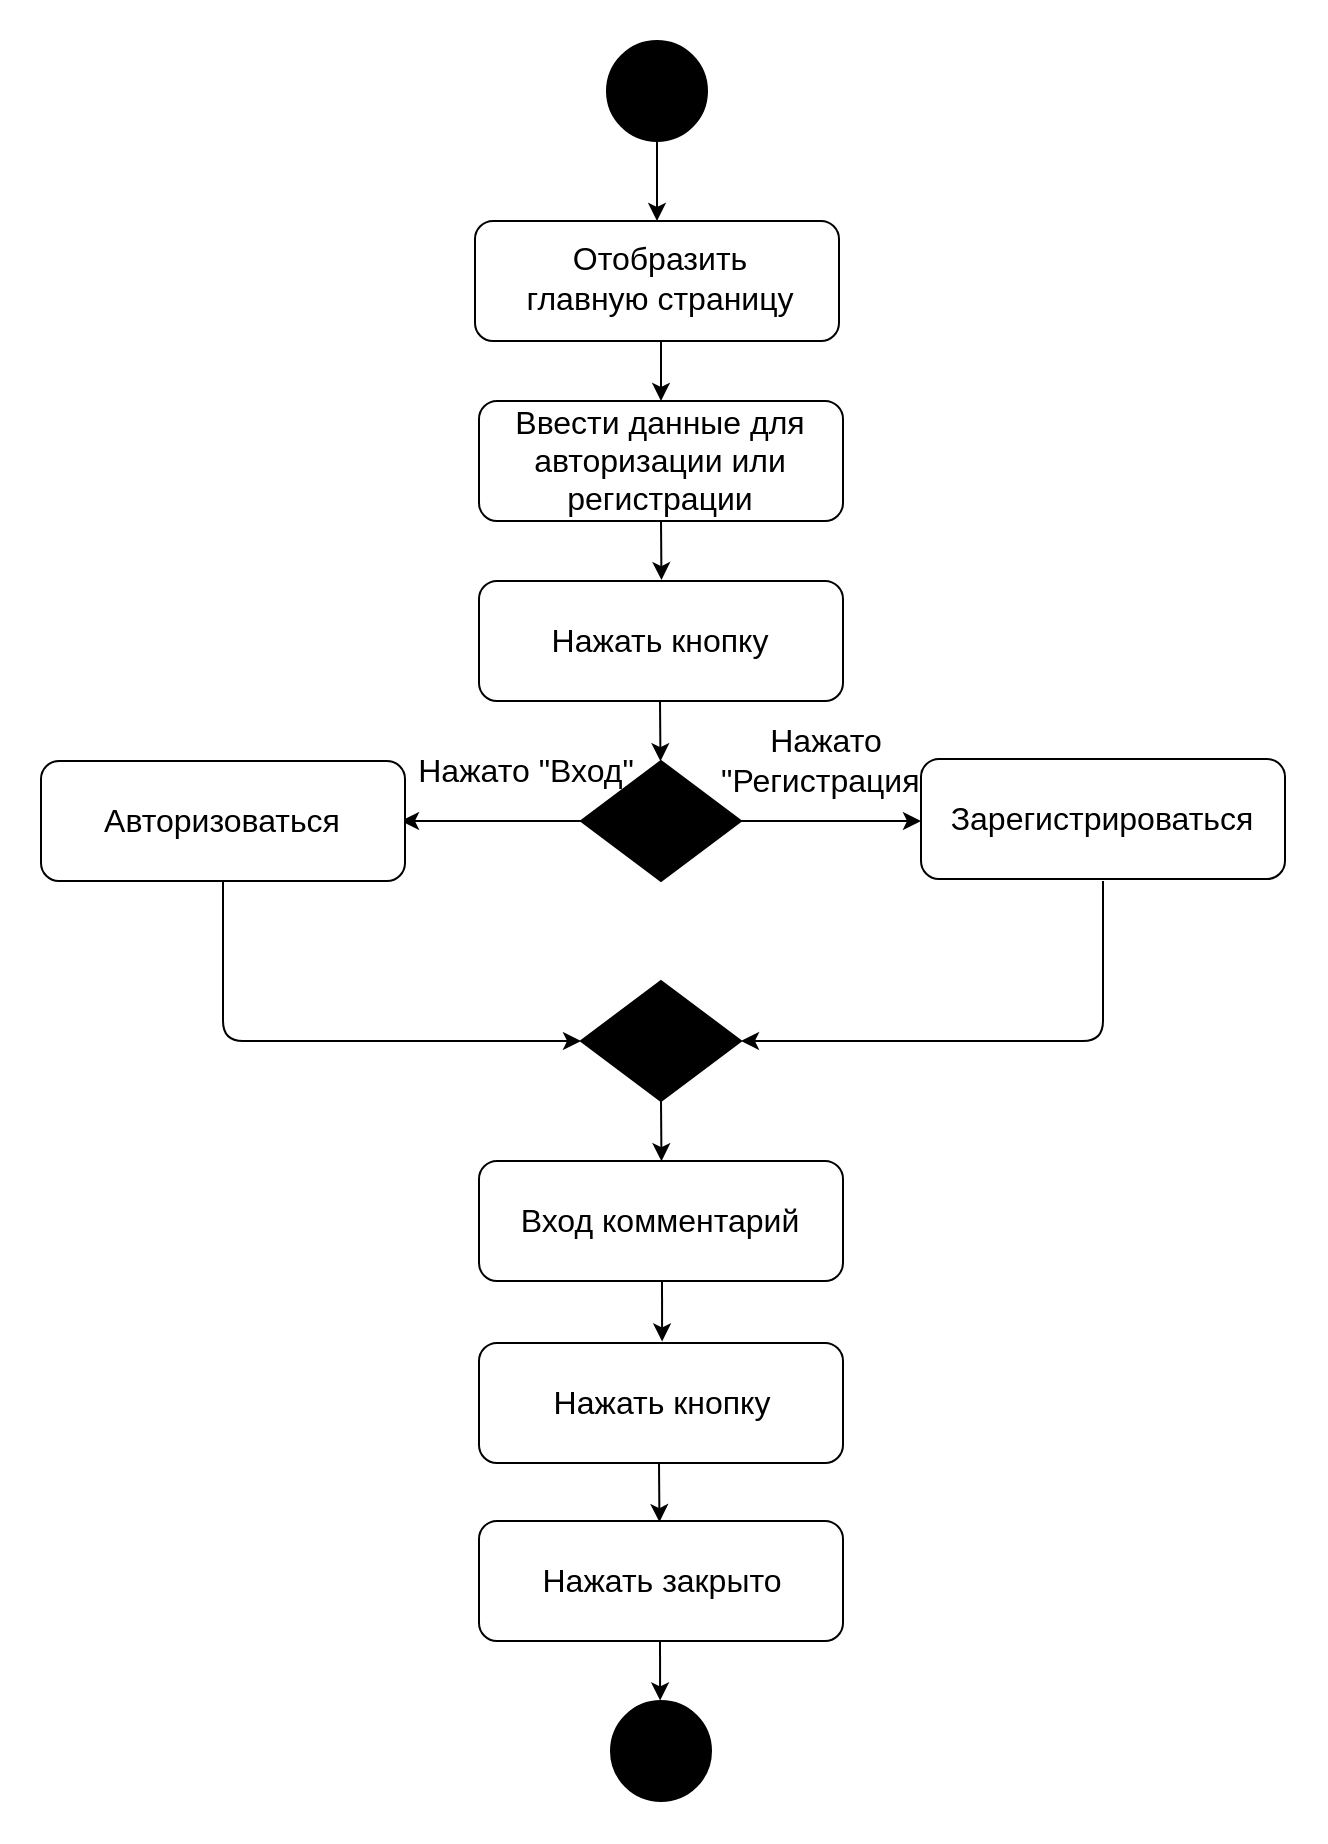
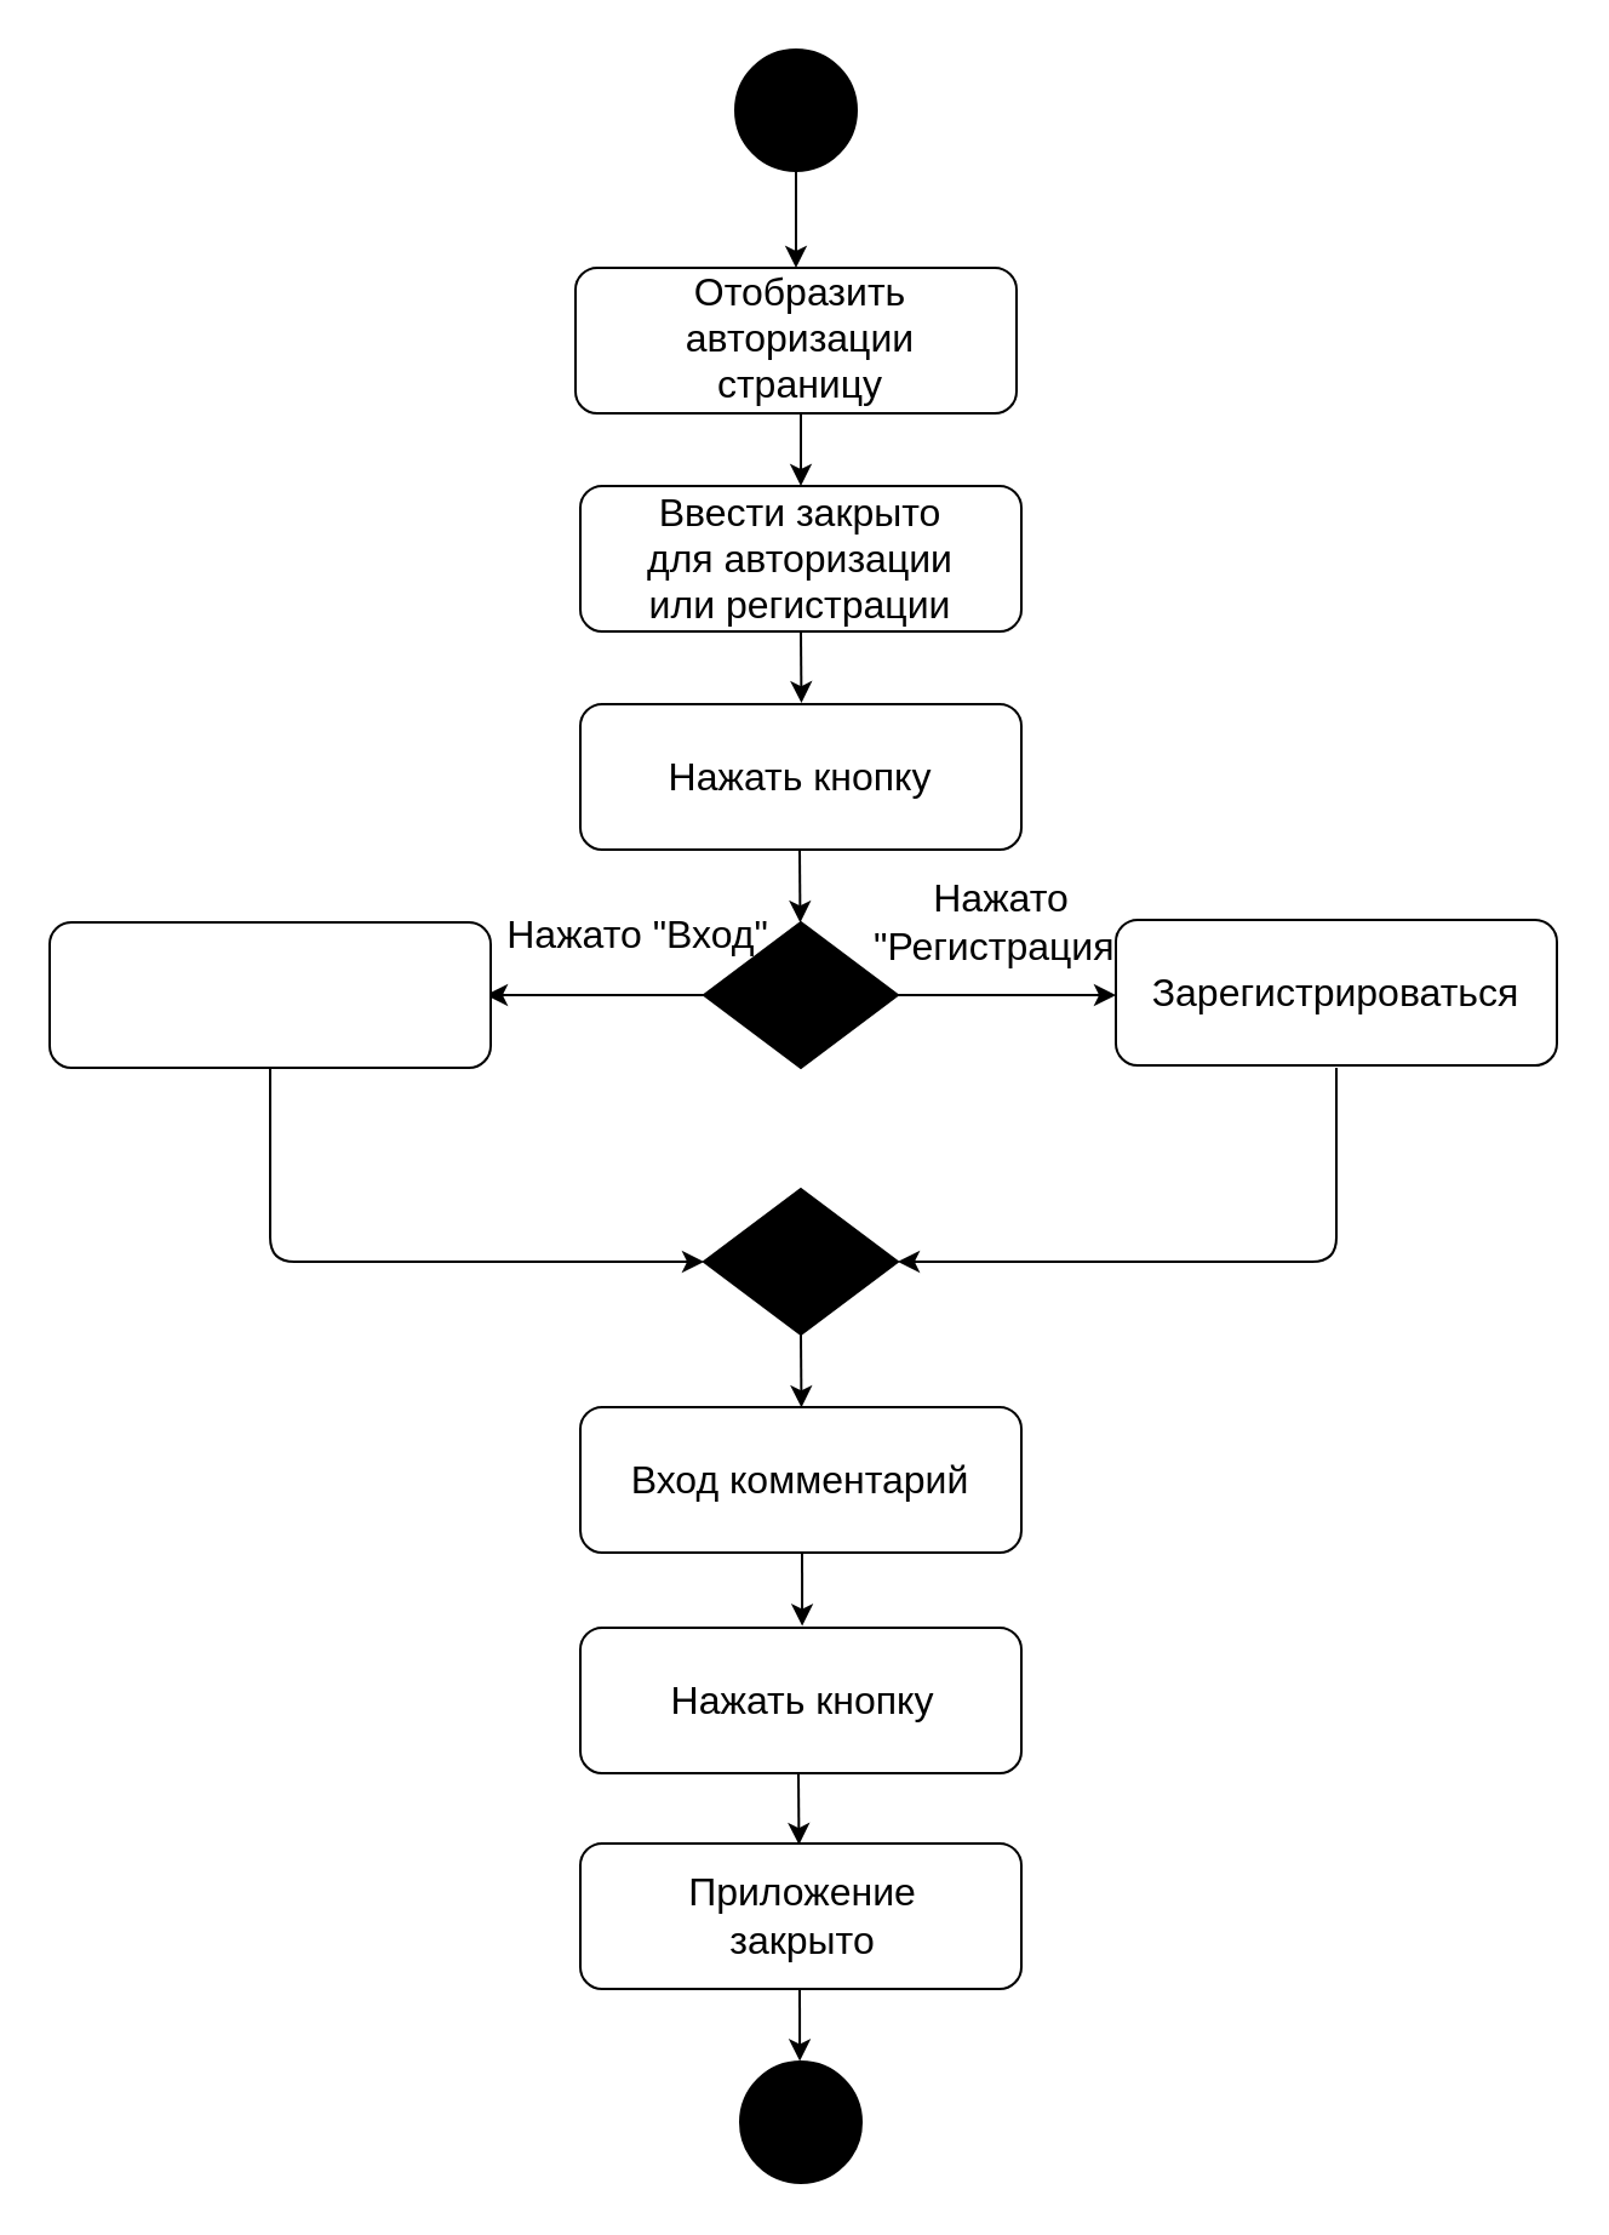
- <mxCell id="6" value="&lt;font style=&quot;font-size: 16px&quot;&gt;Отобразить главную страницу&lt;/font&gt;" style="text;html=1;strokeColor=none;fillColor=none;align=center;verticalAlign=middle;whiteSpace=wrap;rounded=0;" vertex="1" parent="1"><mxGeometry x="255" y="114" width="150" height="50" as="geometry" /></mxCell>
+ <mxCell id="6" value="&lt;font style=&quot;font-size: 16px&quot;&gt;Отобразить авторизации страницу&lt;/font&gt;" style="text;html=1;strokeColor=none;fillColor=none;align=center;verticalAlign=middle;whiteSpace=wrap;rounded=0;" vertex="1" parent="1"><mxGeometry x="255" y="114" width="150" height="50" as="geometry" /></mxCell>
- <mxCell id="8" value="&lt;font style=&quot;font-size: 16px&quot;&gt;Ввести данные для авторизации или регистрации&lt;/font&gt;" style="text;html=1;strokeColor=none;fillColor=none;align=center;verticalAlign=middle;whiteSpace=wrap;rounded=0;" vertex="1" parent="1"><mxGeometry x="255" y="205" width="150" height="50" as="geometry" /></mxCell>
+ <mxCell id="8" value="&lt;font style=&quot;font-size: 16px&quot;&gt;Ввести закрыто для авторизации или регистрации&lt;/font&gt;" style="text;html=1;strokeColor=none;fillColor=none;align=center;verticalAlign=middle;whiteSpace=wrap;rounded=0;" vertex="1" parent="1"><mxGeometry x="255" y="205" width="150" height="50" as="geometry" /></mxCell>
- <mxCell id="17" value="&lt;font style=&quot;font-size: 16px&quot;&gt;Авторизоваться&lt;/font&gt;" style="text;html=1;strokeColor=none;fillColor=none;align=center;verticalAlign=middle;whiteSpace=wrap;rounded=0;" vertex="1" parent="1"><mxGeometry x="36" y="385" width="150" height="50" as="geometry" /></mxCell>
- <mxCell id="33" value="&lt;span style=&quot;font-size: 16px&quot;&gt;Нажать закрыто&lt;/span&gt;" style="text;html=1;strokeColor=none;fillColor=none;align=center;verticalAlign=middle;whiteSpace=wrap;rounded=0;" vertex="1" parent="1"><mxGeometry x="256" y="765" width="150" height="50" as="geometry" /></mxCell>
+ <mxCell id="33" value="&lt;span style=&quot;font-size: 16px&quot;&gt;Приложение закрыто&lt;/span&gt;" style="text;html=1;strokeColor=none;fillColor=none;align=center;verticalAlign=middle;whiteSpace=wrap;rounded=0;" vertex="1" parent="1"><mxGeometry x="256" y="765" width="150" height="50" as="geometry" /></mxCell>
